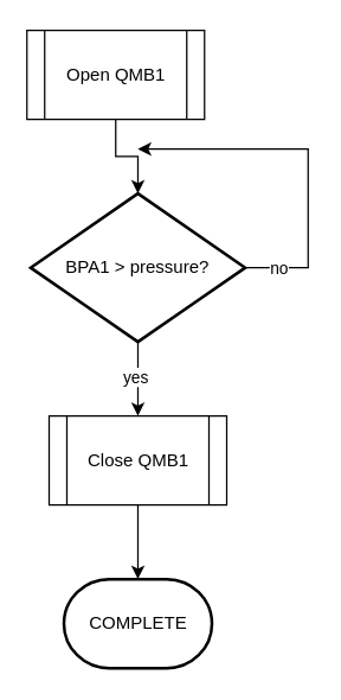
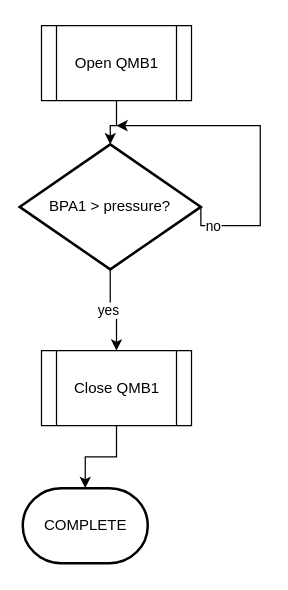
- <mxCell id="2" value="Open QMB1" style="shape=process;whiteSpace=wrap;html=1;backgroundOutline=1;" vertex="1" parent="1"><mxGeometry x="17.5" y="20" width="120" height="60" as="geometry" /></mxCell>
+ <mxCell id="2" value="Open QMB1" style="shape=process;whiteSpace=wrap;html=1;backgroundOutline=1;" vertex="1" parent="1"><mxGeometry x="32.5" y="20" width="120" height="60" as="geometry" /></mxCell>
- <mxCell id="5" value="BPA1 &amp;gt; pressure?" style="strokeWidth=2;html=1;shape=mxgraph.flowchart.decision;whiteSpace=wrap;" vertex="1" parent="1"><mxGeometry x="20" y="130" width="145" height="100" as="geometry" /></mxCell>
+ <mxCell id="5" value="BPA1 &amp;gt; pressure?" style="strokeWidth=2;html=1;shape=mxgraph.flowchart.decision;whiteSpace=wrap;" vertex="1" parent="1"><mxGeometry x="15" y="115" width="145" height="100" as="geometry" /></mxCell>
- <mxCell id="9" value="COMPLETE" style="strokeWidth=2;html=1;shape=mxgraph.flowchart.terminator;whiteSpace=wrap;" vertex="1" parent="1"><mxGeometry x="42.5" y="390" width="100" height="60" as="geometry" /></mxCell>
+ <mxCell id="9" value="COMPLETE" style="strokeWidth=2;html=1;shape=mxgraph.flowchart.terminator;whiteSpace=wrap;" vertex="1" parent="1"><mxGeometry x="17.5" y="390" width="100" height="60" as="geometry" /></mxCell>
